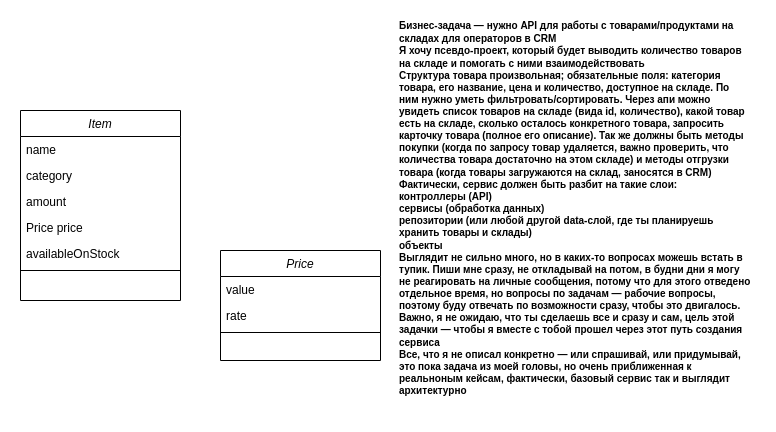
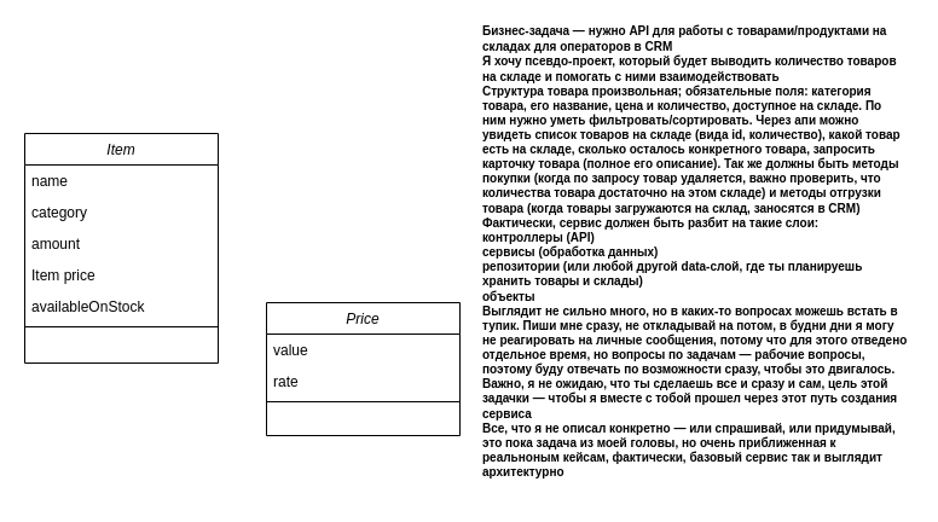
- <mxCell id="6" value="Price price" style="text;align=left;verticalAlign=top;spacingLeft=4;spacingRight=4;overflow=hidden;rotatable=0;points=[[0,0.5],[1,0.5]];portConstraint=eastwest;rounded=0;shadow=0;html=0;" parent="2" vertex="1"><mxGeometry y="104" width="160" height="26" as="geometry" /></mxCell>
+ <mxCell id="6" value="Item price" style="text;align=left;verticalAlign=top;spacingLeft=4;spacingRight=4;overflow=hidden;rotatable=0;points=[[0,0.5],[1,0.5]];portConstraint=eastwest;rounded=0;shadow=0;html=0;" parent="2" vertex="1"><mxGeometry y="104" width="160" height="26" as="geometry" /></mxCell>
